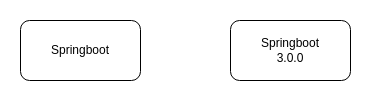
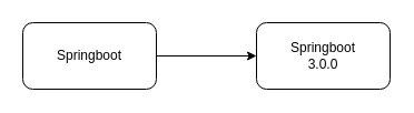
+ <mxCell id="2" value="" style="edgeStyle=orthogonalEdgeStyle;rounded=0;orthogonalLoop=1;jettySize=auto;html=1;" parent="1" source="3" target="4" edge="1"><mxGeometry relative="1" as="geometry" /></mxCell>
